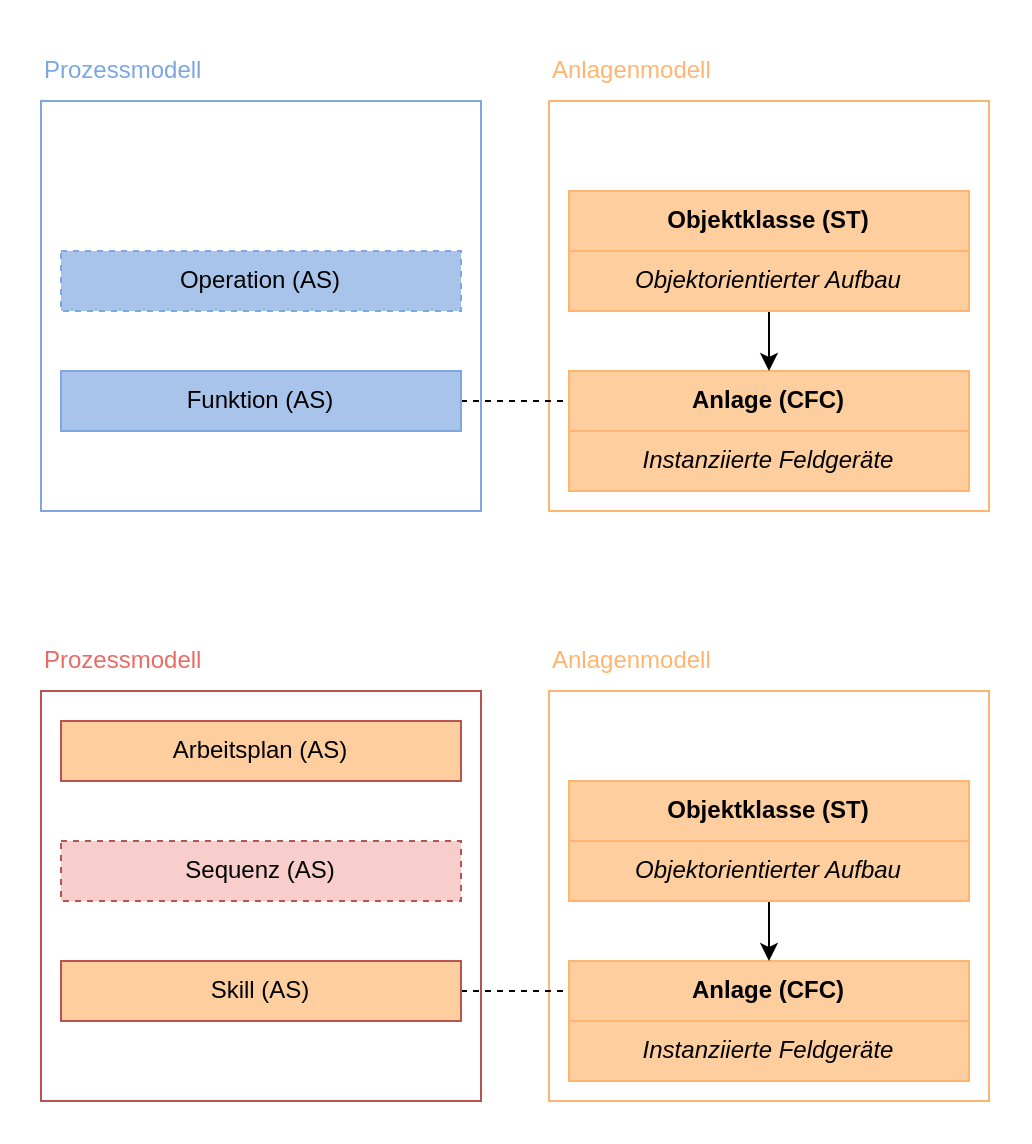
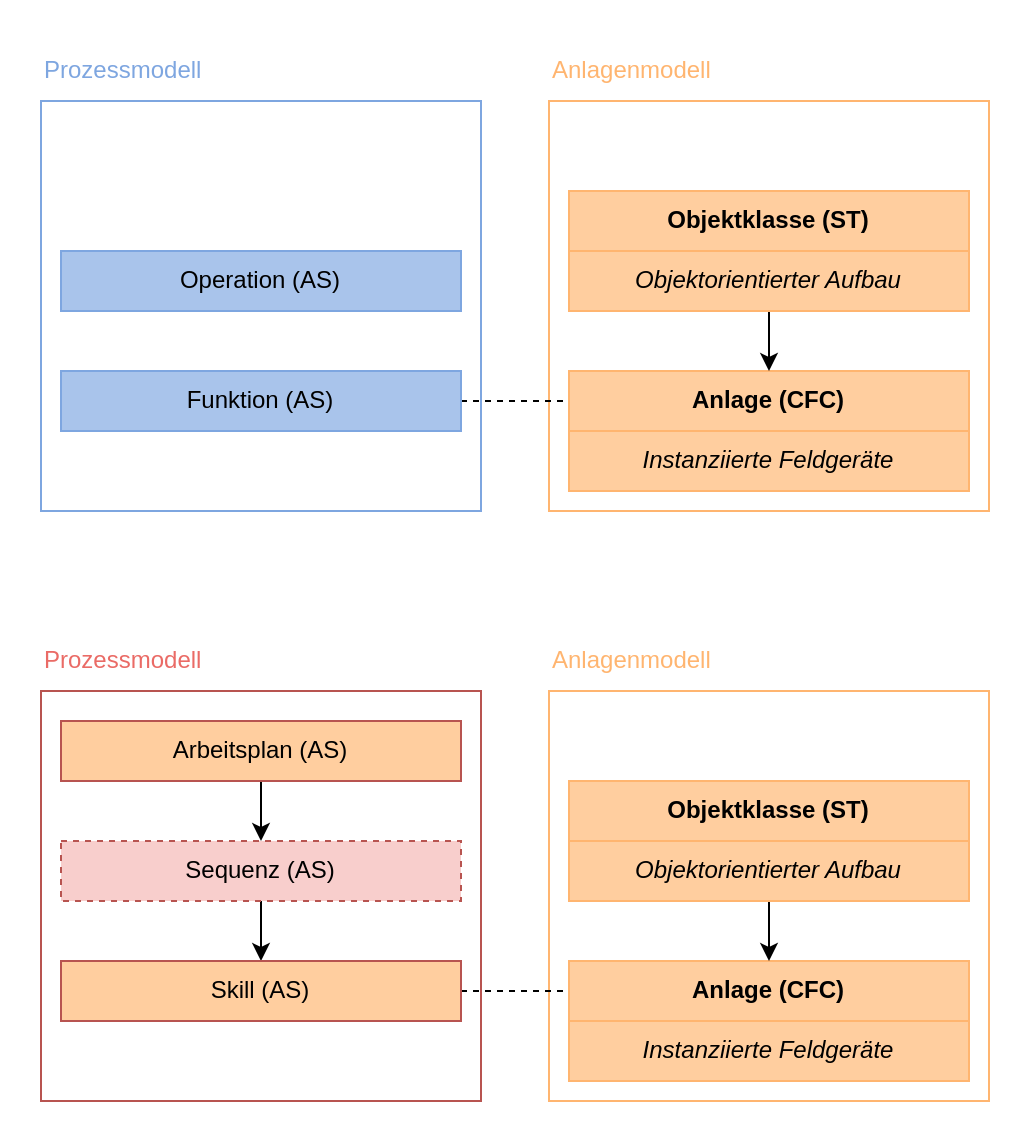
- <mxCell id="4" value="Operation (AS)" style="rounded=0;whiteSpace=wrap;html=1;strokeColor=#7EA6E0;fillColor=#A9C4EB;dashed=1;" parent="1" vertex="1"><mxGeometry x="30" y="125" width="200" height="30" as="geometry" /></mxCell>
+ <mxCell id="4" value="Operation (AS)" style="rounded=0;whiteSpace=wrap;html=1;strokeColor=#7EA6E0;fillColor=#A9C4EB;" parent="1" vertex="1"><mxGeometry x="30" y="125" width="200" height="30" as="geometry" /></mxCell>
+ <mxCell id="16" style="edgeStyle=orthogonalEdgeStyle;rounded=0;orthogonalLoop=1;jettySize=auto;html=1;" edge="1" parent="1" source="17" target="19"><mxGeometry relative="1" as="geometry" /></mxCell>
+ <mxCell id="18" style="edgeStyle=orthogonalEdgeStyle;rounded=0;orthogonalLoop=1;jettySize=auto;html=1;" edge="1" parent="1" source="19" target="21"><mxGeometry relative="1" as="geometry" /></mxCell>
